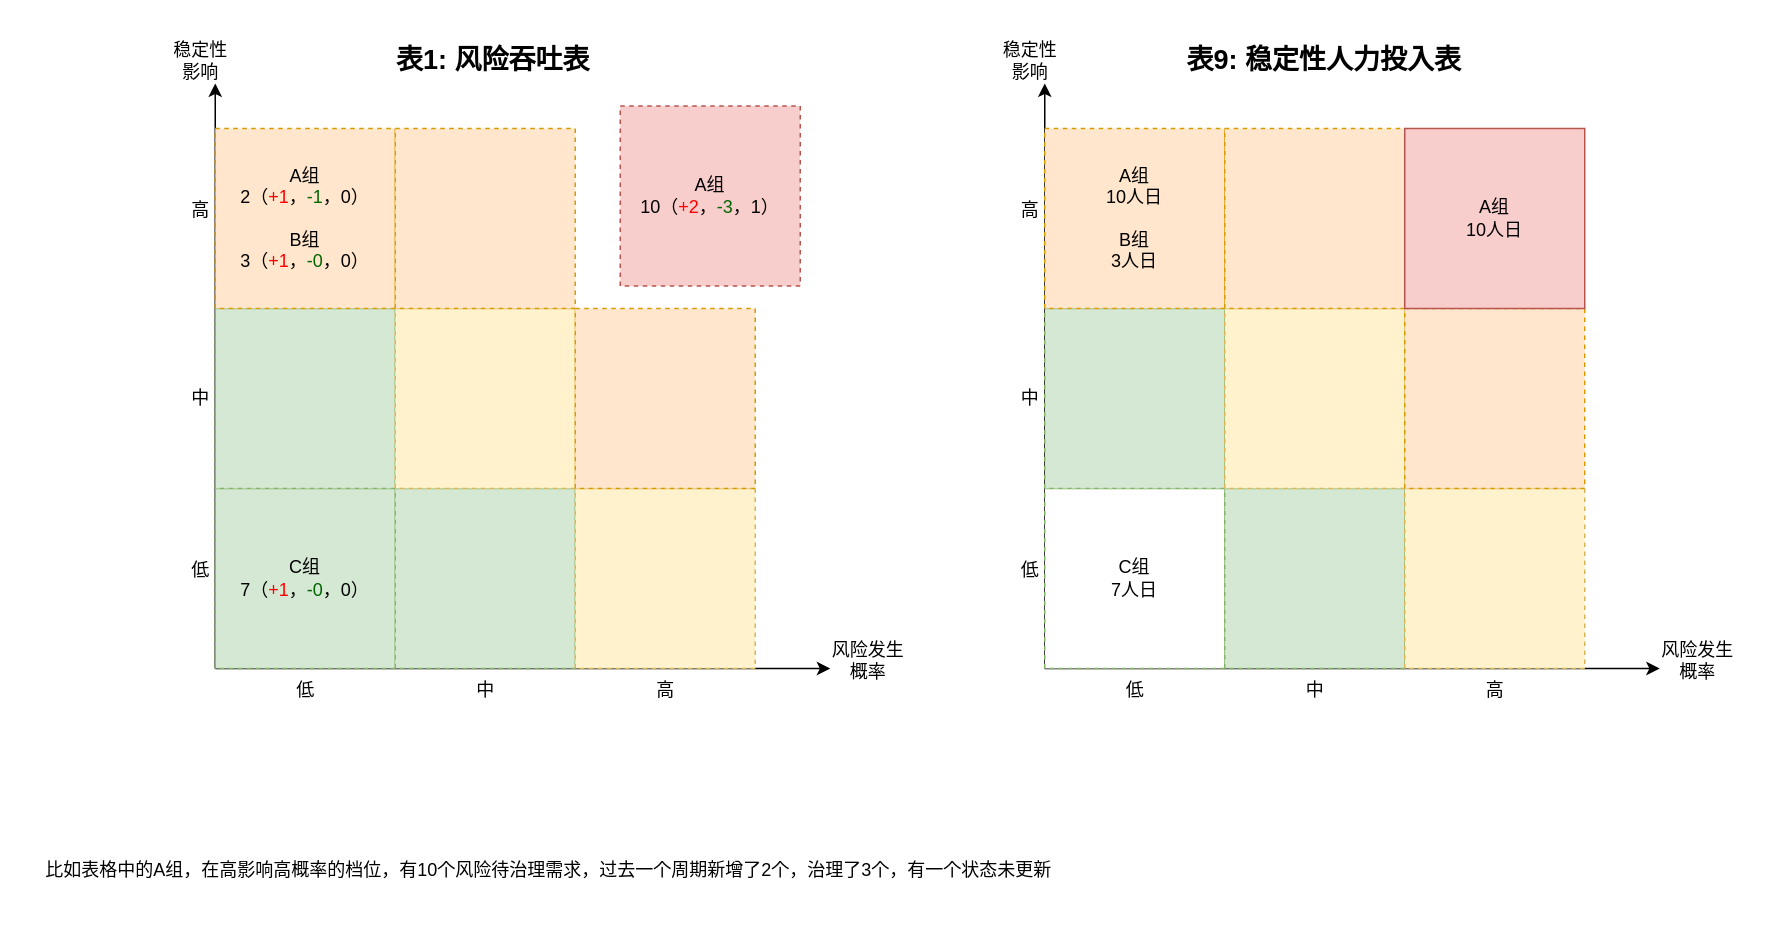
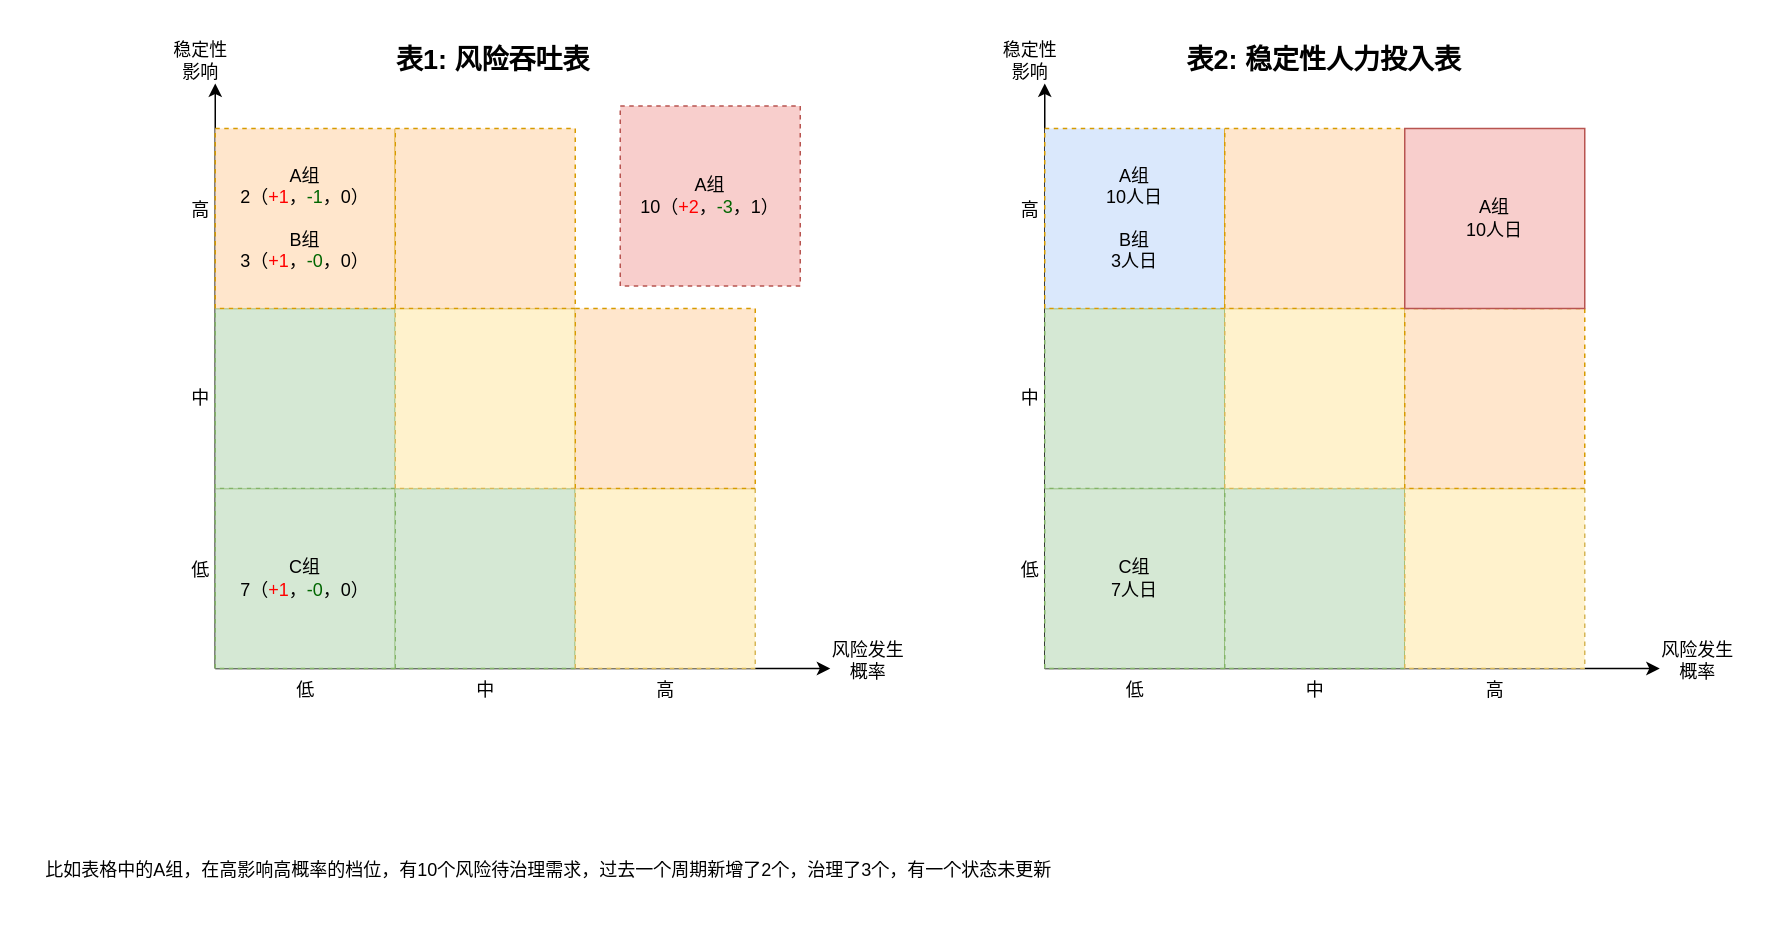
- <mxCell id="42" value="&lt;font style=&quot;font-size: 18px;&quot;&gt;表9: 稳定性人力投入表&lt;/font&gt;" style="text;html=1;align=center;verticalAlign=middle;resizable=0;points=[];autosize=1;strokeColor=none;fillColor=none;fontStyle=1" parent="1" vertex="1"><mxGeometry x="781" y="23" width="201" height="34" as="geometry" /></mxCell>
+ <mxCell id="42" value="&lt;font style=&quot;font-size: 18px;&quot;&gt;表2: 稳定性人力投入表&lt;/font&gt;" style="text;html=1;align=center;verticalAlign=middle;resizable=0;points=[];autosize=1;strokeColor=none;fillColor=none;fontStyle=1" parent="1" vertex="1"><mxGeometry x="781" y="23" width="201" height="34" as="geometry" /></mxCell>
- <mxCell id="27" value="A组&lt;br&gt;10人日&lt;br&gt;&lt;br&gt;B组&lt;br&gt;3人日" style="rounded=0;whiteSpace=wrap;html=1;dashed=1;fillColor=#ffe6cc;strokeColor=#d79b00;" parent="1" vertex="1"><mxGeometry x="696" y="85" width="120" height="120" as="geometry" /></mxCell>
+ <mxCell id="27" value="A组&lt;br&gt;10人日&lt;br&gt;&lt;br&gt;B组&lt;br&gt;3人日" style="rounded=0;whiteSpace=wrap;html=1;dashed=1;fillColor=#dae8fc;strokeColor=#d79b00;" parent="1" vertex="1"><mxGeometry x="696" y="85" width="120" height="120" as="geometry" /></mxCell>
- <mxCell id="25" value="C组&lt;br&gt;7人日" style="rounded=0;whiteSpace=wrap;html=1;dashed=1;fillColor=#ffffff;strokeColor=#82b366;" parent="1" vertex="1"><mxGeometry x="696" y="325" width="120" height="120" as="geometry" /></mxCell>
+ <mxCell id="25" value="C组&lt;br&gt;7人日" style="rounded=0;whiteSpace=wrap;html=1;dashed=1;fillColor=#d5e8d4;strokeColor=#82b366;" parent="1" vertex="1"><mxGeometry x="696" y="325" width="120" height="120" as="geometry" /></mxCell>
